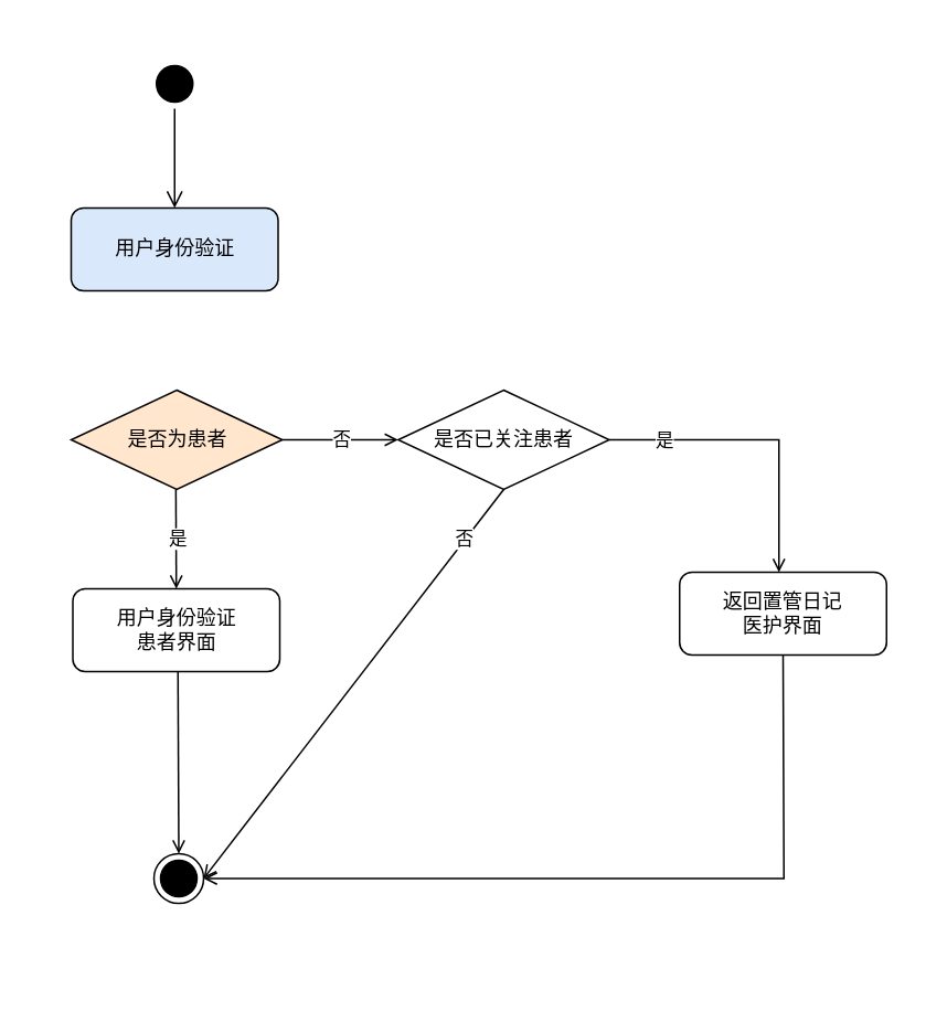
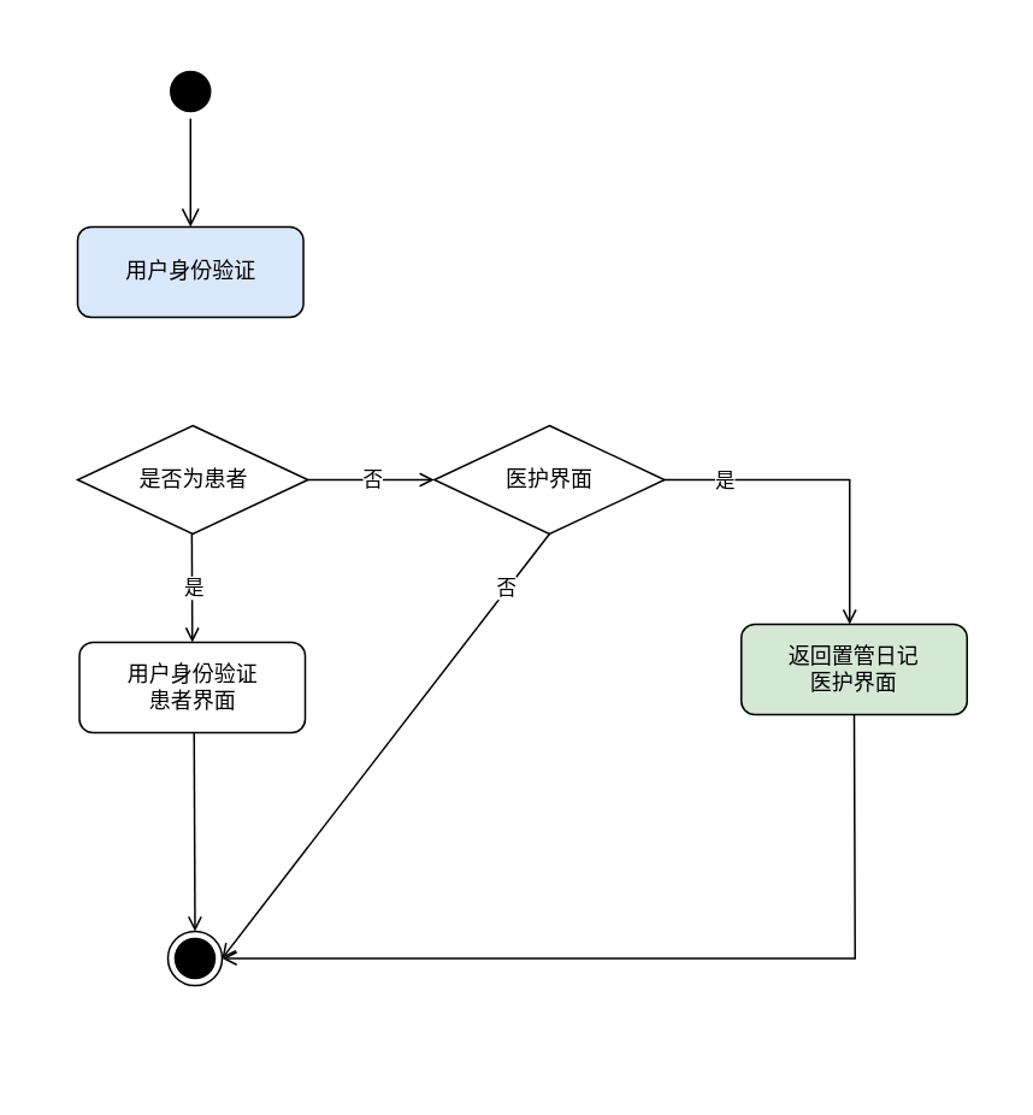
- <mxCell id="7" value="是否为患者" style="rhombus;whiteSpace=wrap;html=1;fillColor=#ffe6cc;" vertex="1" parent="1"><mxGeometry x="42.5" y="235" width="127.5" height="60" as="geometry" /></mxCell>
+ <mxCell id="7" value="是否为患者" style="rhombus;whiteSpace=wrap;html=1;" vertex="1" parent="1"><mxGeometry x="42.5" y="235" width="127.5" height="60" as="geometry" /></mxCell>
- <mxCell id="14" value="是否已关注患者" style="rhombus;whiteSpace=wrap;html=1;" vertex="1" parent="1"><mxGeometry x="240" y="235" width="127.5" height="60" as="geometry" /></mxCell>
+ <mxCell id="14" value="医护界面" style="rhombus;whiteSpace=wrap;html=1;" vertex="1" parent="1"><mxGeometry x="240" y="235" width="127.5" height="60" as="geometry" /></mxCell>
- <mxCell id="19" value="返回置管日记&lt;div&gt;医护界面&lt;/div&gt;" style="rounded=1;whiteSpace=wrap;html=1;" vertex="1" parent="1"><mxGeometry x="410" y="345" width="125" height="50" as="geometry" /></mxCell>
+ <mxCell id="19" value="返回置管日记&lt;div&gt;医护界面&lt;/div&gt;" style="rounded=1;whiteSpace=wrap;html=1;fillColor=#d5e8d4;" vertex="1" parent="1"><mxGeometry x="410" y="345" width="125" height="50" as="geometry" /></mxCell>
